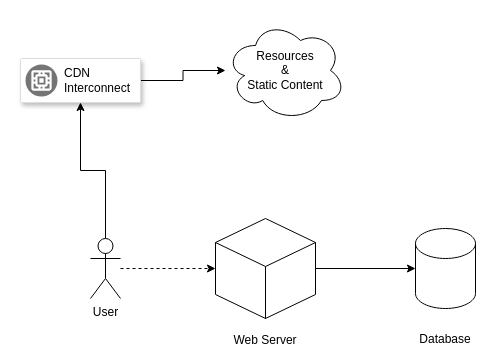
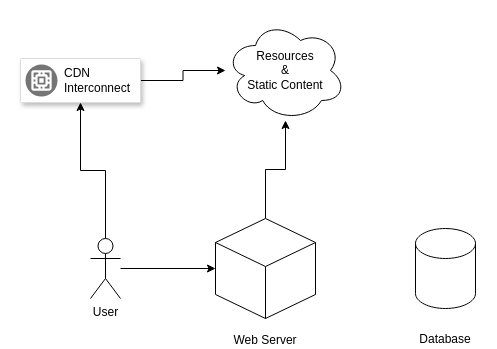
- <mxCell id="3" style="edgeStyle=orthogonalEdgeStyle;rounded=0;orthogonalLoop=1;jettySize=auto;html=1;dashed=1;" parent="1" source="5" target="7" edge="1"><mxGeometry relative="1" as="geometry" /></mxCell>
+ <mxCell id="3" style="edgeStyle=orthogonalEdgeStyle;rounded=0;orthogonalLoop=1;jettySize=auto;html=1;" parent="1" source="5" target="7" edge="1"><mxGeometry relative="1" as="geometry" /></mxCell>
- <mxCell id="6" style="edgeStyle=orthogonalEdgeStyle;rounded=0;orthogonalLoop=1;jettySize=auto;html=1;" parent="1" source="7" target="2" edge="1"><mxGeometry relative="1" as="geometry" /></mxCell>
+ <mxCell id="6" style="edgeStyle=orthogonalEdgeStyle;rounded=0;orthogonalLoop=1;jettySize=auto;html=1;" parent="1" source="7" target="11" edge="1"><mxGeometry relative="1" as="geometry" /></mxCell>
